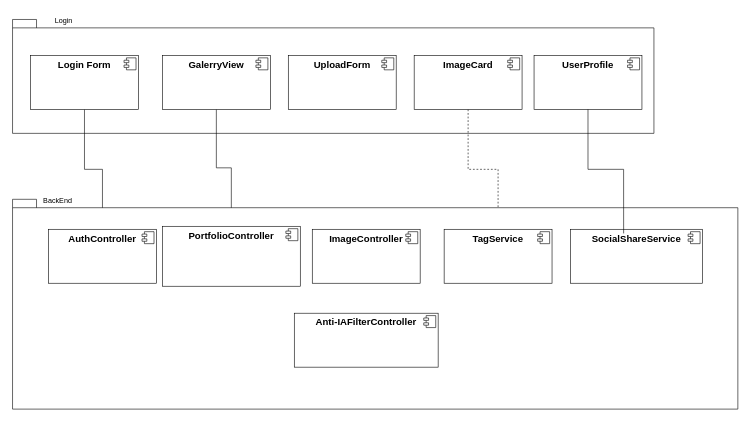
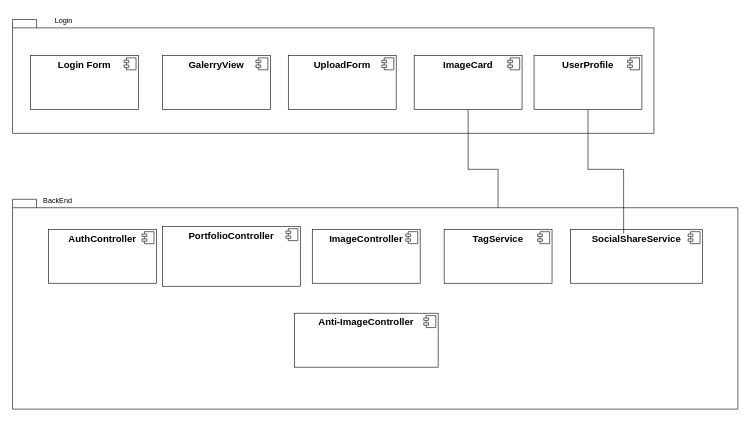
- <mxCell id="6" style="edgeStyle=orthogonalEdgeStyle;rounded=0;orthogonalLoop=1;jettySize=auto;html=1;" parent="1" source="7" target="19" edge="1"><mxGeometry relative="1" as="geometry" /></mxCell>
- <mxCell id="3" style="edgeStyle=orthogonalEdgeStyle;rounded=0;orthogonalLoop=1;jettySize=auto;html=1;" parent="1" source="4" target="17" edge="1"><mxGeometry relative="1" as="geometry" /></mxCell>
- <mxCell id="13" style="edgeStyle=orthogonalEdgeStyle;rounded=0;orthogonalLoop=1;jettySize=auto;html=1;dashed=1;" parent="1" source="14" target="23" edge="1"><mxGeometry relative="1" as="geometry" /></mxCell>
+ <mxCell id="13" style="edgeStyle=orthogonalEdgeStyle;rounded=0;orthogonalLoop=1;jettySize=auto;html=1;" parent="1" source="14" target="23" edge="1"><mxGeometry relative="1" as="geometry" /></mxCell>
- <mxCell id="27" value="&lt;p style=&quot;margin:0px;margin-top:6px;text-align:center;&quot;&gt;&lt;font style=&quot;font-size: 16px;&quot;&gt;&lt;b&gt;Anti-IAFilterController&lt;/b&gt;&lt;/font&gt;&lt;/p&gt;" style="align=left;overflow=fill;html=1;dropTarget=0;whiteSpace=wrap;" parent="1" vertex="1"><mxGeometry x="490" y="522" width="240" height="90" as="geometry" /></mxCell>
+ <mxCell id="27" value="&lt;p style=&quot;margin:0px;margin-top:6px;text-align:center;&quot;&gt;&lt;font style=&quot;font-size: 16px;&quot;&gt;&lt;b&gt;Anti-ImageController&lt;/b&gt;&lt;/font&gt;&lt;/p&gt;" style="align=left;overflow=fill;html=1;dropTarget=0;whiteSpace=wrap;" parent="1" vertex="1"><mxGeometry x="490" y="522" width="240" height="90" as="geometry" /></mxCell>
